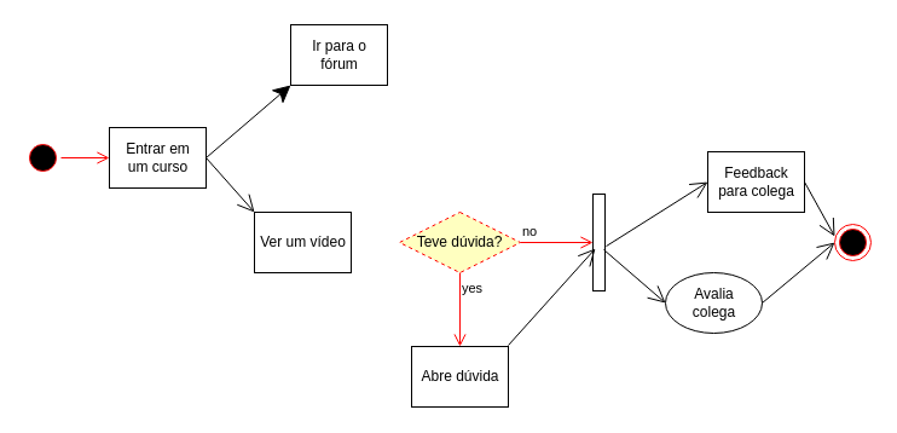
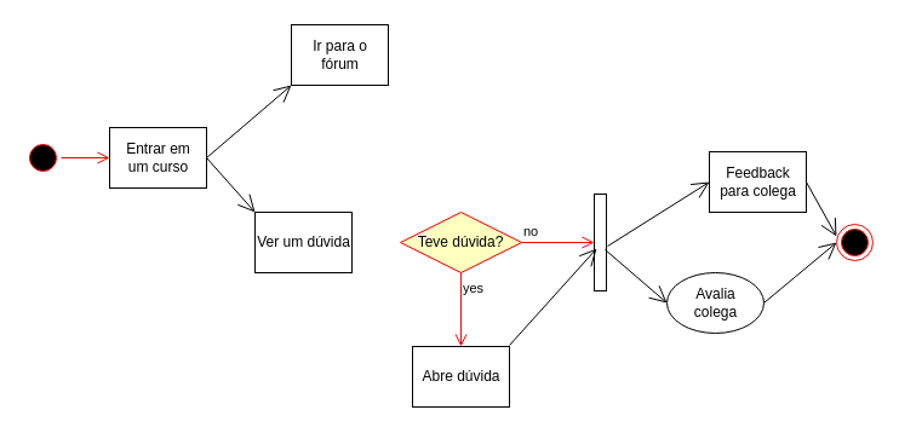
- <mxCell id="10" value="" style="endArrow=classic;endFill=1;endSize=12;html=1;exitX=1;exitY=0.5;exitDx=0;exitDy=0;entryX=0;entryY=1;entryDx=0;entryDy=0;" edge="1" parent="1" source="4" target="5"><mxGeometry width="160" relative="1" as="geometry"><mxPoint x="110" y="245" as="sourcePoint" /><mxPoint x="270" y="245" as="targetPoint" /></mxGeometry></mxCell>
+ <mxCell id="10" value="" style="endArrow=open;endFill=1;endSize=12;html=1;exitX=1;exitY=0.5;exitDx=0;exitDy=0;entryX=0;entryY=1;entryDx=0;entryDy=0;" edge="1" parent="1" source="4" target="5"><mxGeometry width="160" relative="1" as="geometry"><mxPoint x="110" y="245" as="sourcePoint" /><mxPoint x="270" y="245" as="targetPoint" /></mxGeometry></mxCell>
- <mxCell id="6" value="Ver um vídeo" style="html=1;" vertex="1" parent="1"><mxGeometry x="210" y="175" width="80" height="50" as="geometry" /></mxCell>
+ <mxCell id="6" value="Ver um dúvida" style="html=1;" vertex="1" parent="1"><mxGeometry x="210" y="175" width="80" height="50" as="geometry" /></mxCell>
- <mxCell id="7" value="Teve dúvida?" style="rhombus;whiteSpace=wrap;html=1;fillColor=#ffffc0;strokeColor=#ff0000;dashed=1;" vertex="1" parent="1"><mxGeometry x="330" y="175" width="100" height="50" as="geometry" /></mxCell>
+ <mxCell id="7" value="Teve dúvida?" style="rhombus;whiteSpace=wrap;html=1;fillColor=#ffffc0;strokeColor=#ff0000;" vertex="1" parent="1"><mxGeometry x="330" y="175" width="100" height="50" as="geometry" /></mxCell>
